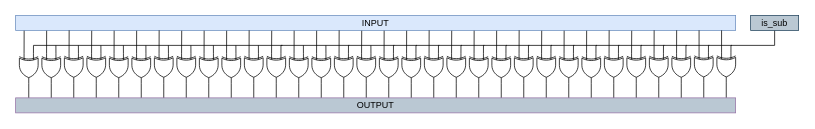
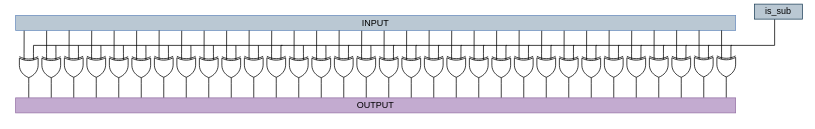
- <mxCell id="2" value="INPUT" style="rounded=0;whiteSpace=wrap;html=1;fillColor=#dae8fc;strokeColor=#6c8ebf;" parent="1" vertex="1"><mxGeometry x="20" y="20" width="960" height="20" as="geometry" /></mxCell>
+ <mxCell id="2" value="INPUT" style="rounded=0;whiteSpace=wrap;html=1;fillColor=#bac8d3;strokeColor=#6c8ebf;" parent="1" vertex="1"><mxGeometry x="20" y="20" width="960" height="20" as="geometry" /></mxCell>
- <mxCell id="7" value="is_sub" style="rounded=0;whiteSpace=wrap;html=1;fillColor=#bac8d3;strokeColor=#23445d;" parent="1" vertex="1"><mxGeometry x="1000" y="20" width="64" height="20" as="geometry" /></mxCell>
+ <mxCell id="7" value="is_sub" style="rounded=0;whiteSpace=wrap;html=1;fillColor=#bac8d3;strokeColor=#23445d;" parent="1" vertex="1"><mxGeometry x="1005" y="5" width="64" height="20" as="geometry" /></mxCell>
- <mxCell id="132" value="OUTPUT" style="rounded=0;whiteSpace=wrap;html=1;strokeColor=#9673a6;fillColor=#bac8d3;" parent="1" vertex="1"><mxGeometry x="20" y="130" width="960" height="20" as="geometry" /></mxCell>
+ <mxCell id="132" value="OUTPUT" style="rounded=0;whiteSpace=wrap;html=1;strokeColor=#9673a6;fillColor=#C3ABD0;" parent="1" vertex="1"><mxGeometry x="20" y="130" width="960" height="20" as="geometry" /></mxCell>
